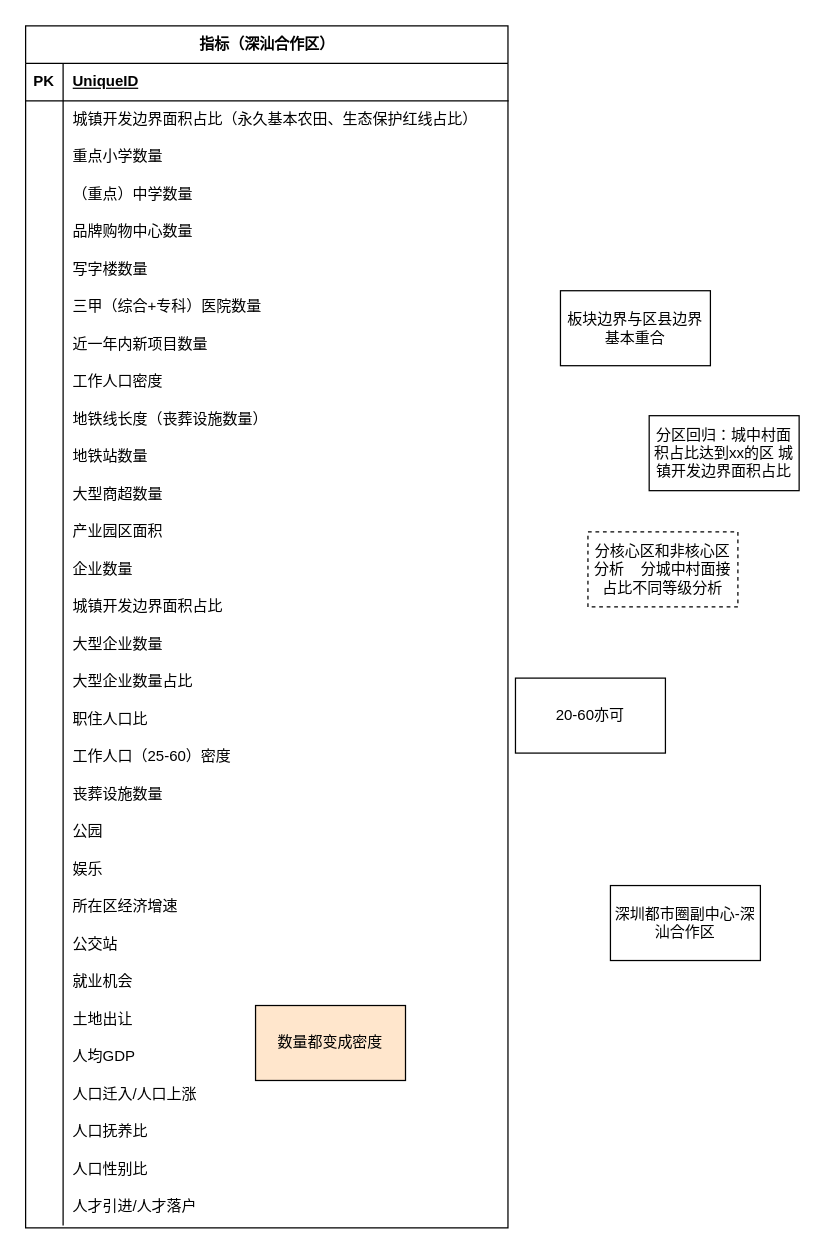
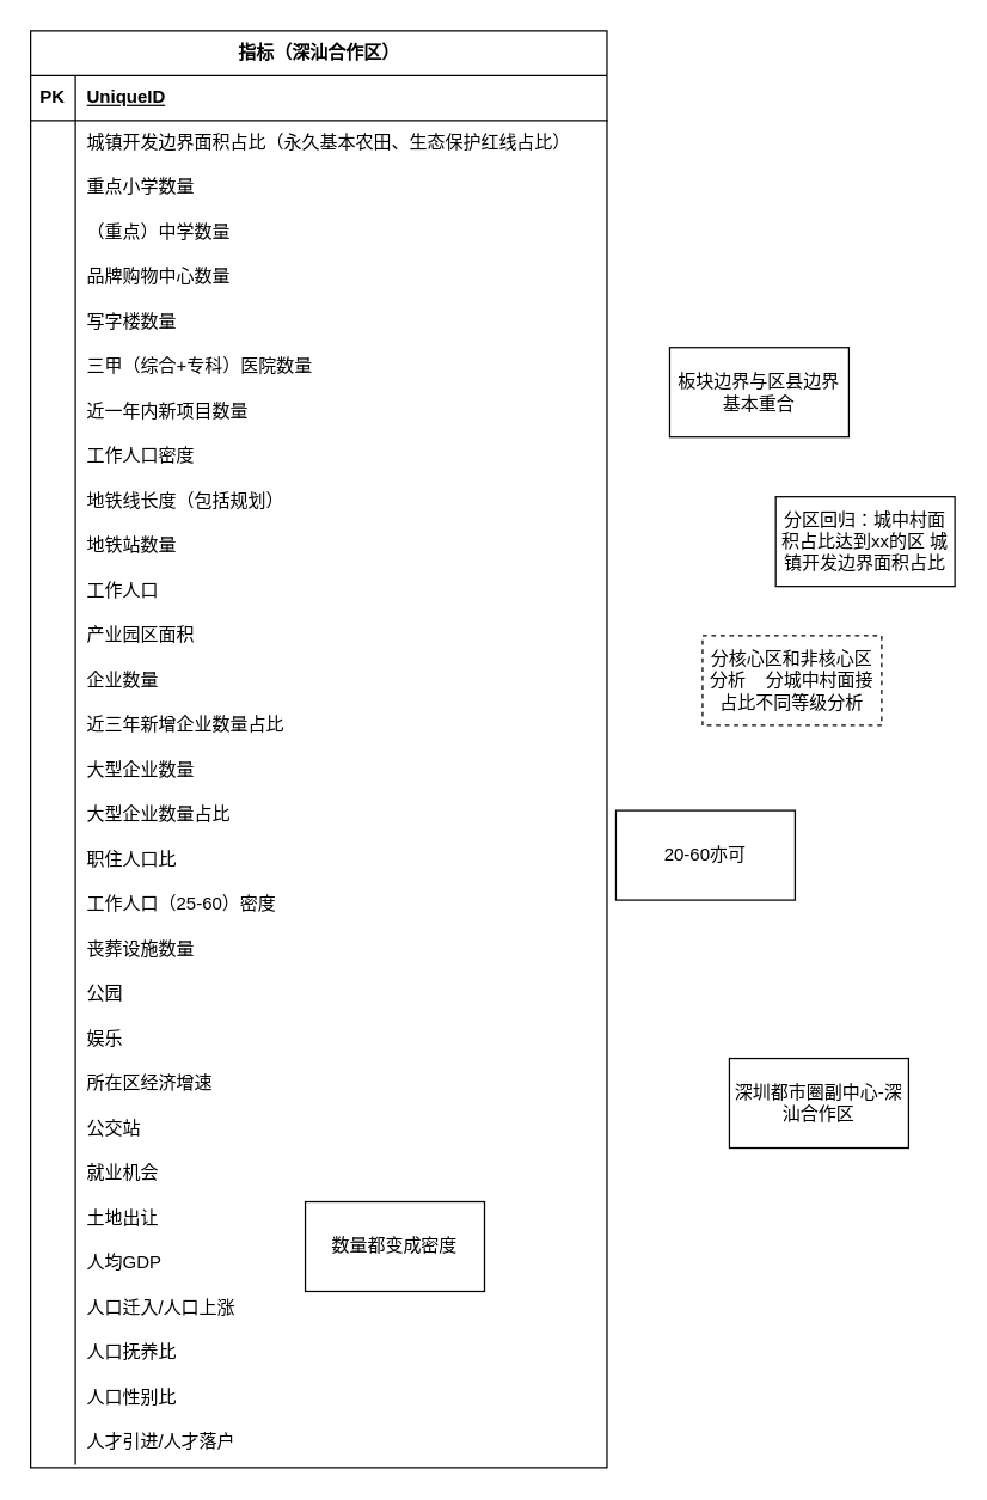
- <mxCell id="32" value="地铁线长度（丧葬设施数量）" style="shape=partialRectangle;connectable=0;fillColor=none;top=0;left=0;bottom=0;right=0;align=left;spacingLeft=6;overflow=hidden;whiteSpace=wrap;html=1;" vertex="1" parent="30"><mxGeometry x="30" width="356" height="30" as="geometry"><mxRectangle width="356" height="30" as="alternateBounds" /></mxGeometry></mxCell>
+ <mxCell id="32" value="地铁线长度（包括规划）" style="shape=partialRectangle;connectable=0;fillColor=none;top=0;left=0;bottom=0;right=0;align=left;spacingLeft=6;overflow=hidden;whiteSpace=wrap;html=1;" vertex="1" parent="30"><mxGeometry x="30" width="356" height="30" as="geometry"><mxRectangle width="356" height="30" as="alternateBounds" /></mxGeometry></mxCell>
- <mxCell id="38" value="大型商超数量" style="shape=partialRectangle;connectable=0;fillColor=none;top=0;left=0;bottom=0;right=0;align=left;spacingLeft=6;overflow=hidden;whiteSpace=wrap;html=1;" vertex="1" parent="36"><mxGeometry x="30" width="356" height="30" as="geometry"><mxRectangle width="356" height="30" as="alternateBounds" /></mxGeometry></mxCell>
+ <mxCell id="38" value="工作人口" style="shape=partialRectangle;connectable=0;fillColor=none;top=0;left=0;bottom=0;right=0;align=left;spacingLeft=6;overflow=hidden;whiteSpace=wrap;html=1;" vertex="1" parent="36"><mxGeometry x="30" width="356" height="30" as="geometry"><mxRectangle width="356" height="30" as="alternateBounds" /></mxGeometry></mxCell>
- <mxCell id="47" value="城镇开发边界面积占比" style="shape=partialRectangle;connectable=0;fillColor=none;top=0;left=0;bottom=0;right=0;align=left;spacingLeft=6;overflow=hidden;whiteSpace=wrap;html=1;" vertex="1" parent="45"><mxGeometry x="30" width="356" height="30" as="geometry"><mxRectangle width="356" height="30" as="alternateBounds" /></mxGeometry></mxCell>
+ <mxCell id="47" value="近三年新增企业数量占比" style="shape=partialRectangle;connectable=0;fillColor=none;top=0;left=0;bottom=0;right=0;align=left;spacingLeft=6;overflow=hidden;whiteSpace=wrap;html=1;" vertex="1" parent="45"><mxGeometry x="30" width="356" height="30" as="geometry"><mxRectangle width="356" height="30" as="alternateBounds" /></mxGeometry></mxCell>
- <mxCell id="99" value="数量都变成密度" style="rounded=0;whiteSpace=wrap;html=1;fillColor=#ffe6cc;" vertex="1" parent="1"><mxGeometry x="204" y="804" width="120" height="60" as="geometry" /></mxCell>
+ <mxCell id="99" value="数量都变成密度" style="rounded=0;whiteSpace=wrap;html=1;" vertex="1" parent="1"><mxGeometry x="204" y="804" width="120" height="60" as="geometry" /></mxCell>
